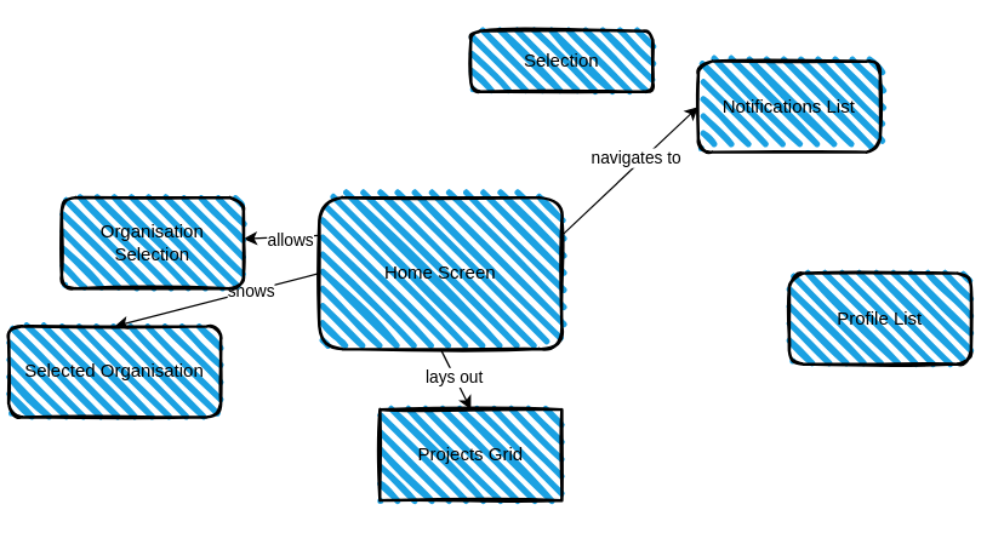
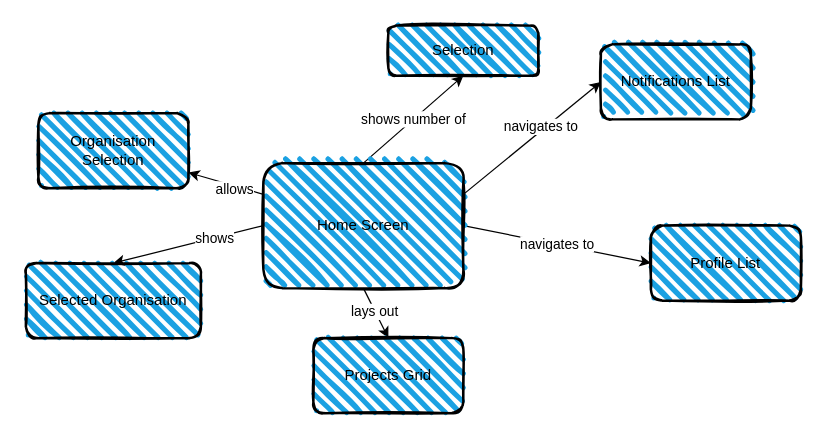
- <mxCell id="13" value="Notifications List" style="rounded=1;whiteSpace=wrap;html=1;strokeWidth=2;fillWeight=4;hachureGap=8;hachureAngle=45;fillColor=#1ba1e2;sketch=1;" parent="1" vertex="1"><mxGeometry x="460" y="40" width="120" height="60" as="geometry" /></mxCell>
+ <mxCell id="13" value="Notifications List" style="rounded=1;whiteSpace=wrap;html=1;strokeWidth=2;fillWeight=4;hachureGap=8;hachureAngle=45;fillColor=#1ba1e2;sketch=1;" parent="1" vertex="1"><mxGeometry x="480" y="35" width="120" height="60" as="geometry" /></mxCell>
+ <mxCell id="11" value="shows number of" style="edgeStyle=none;html=1;exitX=0.5;exitY=0;exitDx=0;exitDy=0;entryX=0.5;entryY=1;entryDx=0;entryDy=0;" parent="1" source="12" target="18" edge="1"><mxGeometry relative="1" as="geometry" /></mxCell>
- <mxCell id="17" value="Organisation Selection" style="rounded=1;whiteSpace=wrap;html=1;strokeWidth=2;fillWeight=4;hachureGap=8;hachureAngle=45;fillColor=#1ba1e2;sketch=1;" parent="1" vertex="1"><mxGeometry x="40" y="130" width="120" height="60" as="geometry" /></mxCell>
+ <mxCell id="17" value="Organisation Selection" style="rounded=1;whiteSpace=wrap;html=1;strokeWidth=2;fillWeight=4;hachureGap=8;hachureAngle=45;fillColor=#1ba1e2;sketch=1;" parent="1" vertex="1"><mxGeometry x="30" y="90" width="120" height="60" as="geometry" /></mxCell>
+ <mxCell id="4" value="navigates to" style="edgeStyle=none;html=1;exitX=1;exitY=0.5;exitDx=0;exitDy=0;entryX=0;entryY=0.5;entryDx=0;entryDy=0;" parent="1" source="12" target="14" edge="1"><mxGeometry relative="1" as="geometry" /></mxCell>
- <mxCell id="16" value="Selected Organisation" style="rounded=1;whiteSpace=wrap;html=1;strokeWidth=2;fillWeight=4;hachureGap=8;hachureAngle=45;fillColor=#1ba1e2;sketch=1;" parent="1" vertex="1"><mxGeometry x="5" y="215" width="140" height="60" as="geometry" /></mxCell>
+ <mxCell id="16" value="Selected Organisation" style="rounded=1;whiteSpace=wrap;html=1;strokeWidth=2;fillWeight=4;hachureGap=8;hachureAngle=45;fillColor=#1ba1e2;sketch=1;" parent="1" vertex="1"><mxGeometry x="20" y="210" width="140" height="60" as="geometry" /></mxCell>
- <mxCell id="15" value="Projects Grid" style="whiteSpace=wrap;html=1;strokeWidth=2;fillWeight=4;hachureGap=8;hachureAngle=45;fillColor=#1ba1e2;sketch=1;rounded=0;" parent="1" vertex="1"><mxGeometry x="250" y="270" width="120" height="60" as="geometry" /></mxCell>
+ <mxCell id="15" value="Projects Grid" style="rounded=1;whiteSpace=wrap;html=1;strokeWidth=2;fillWeight=4;hachureGap=8;hachureAngle=45;fillColor=#1ba1e2;sketch=1;" parent="1" vertex="1"><mxGeometry x="250" y="270" width="120" height="60" as="geometry" /></mxCell>
